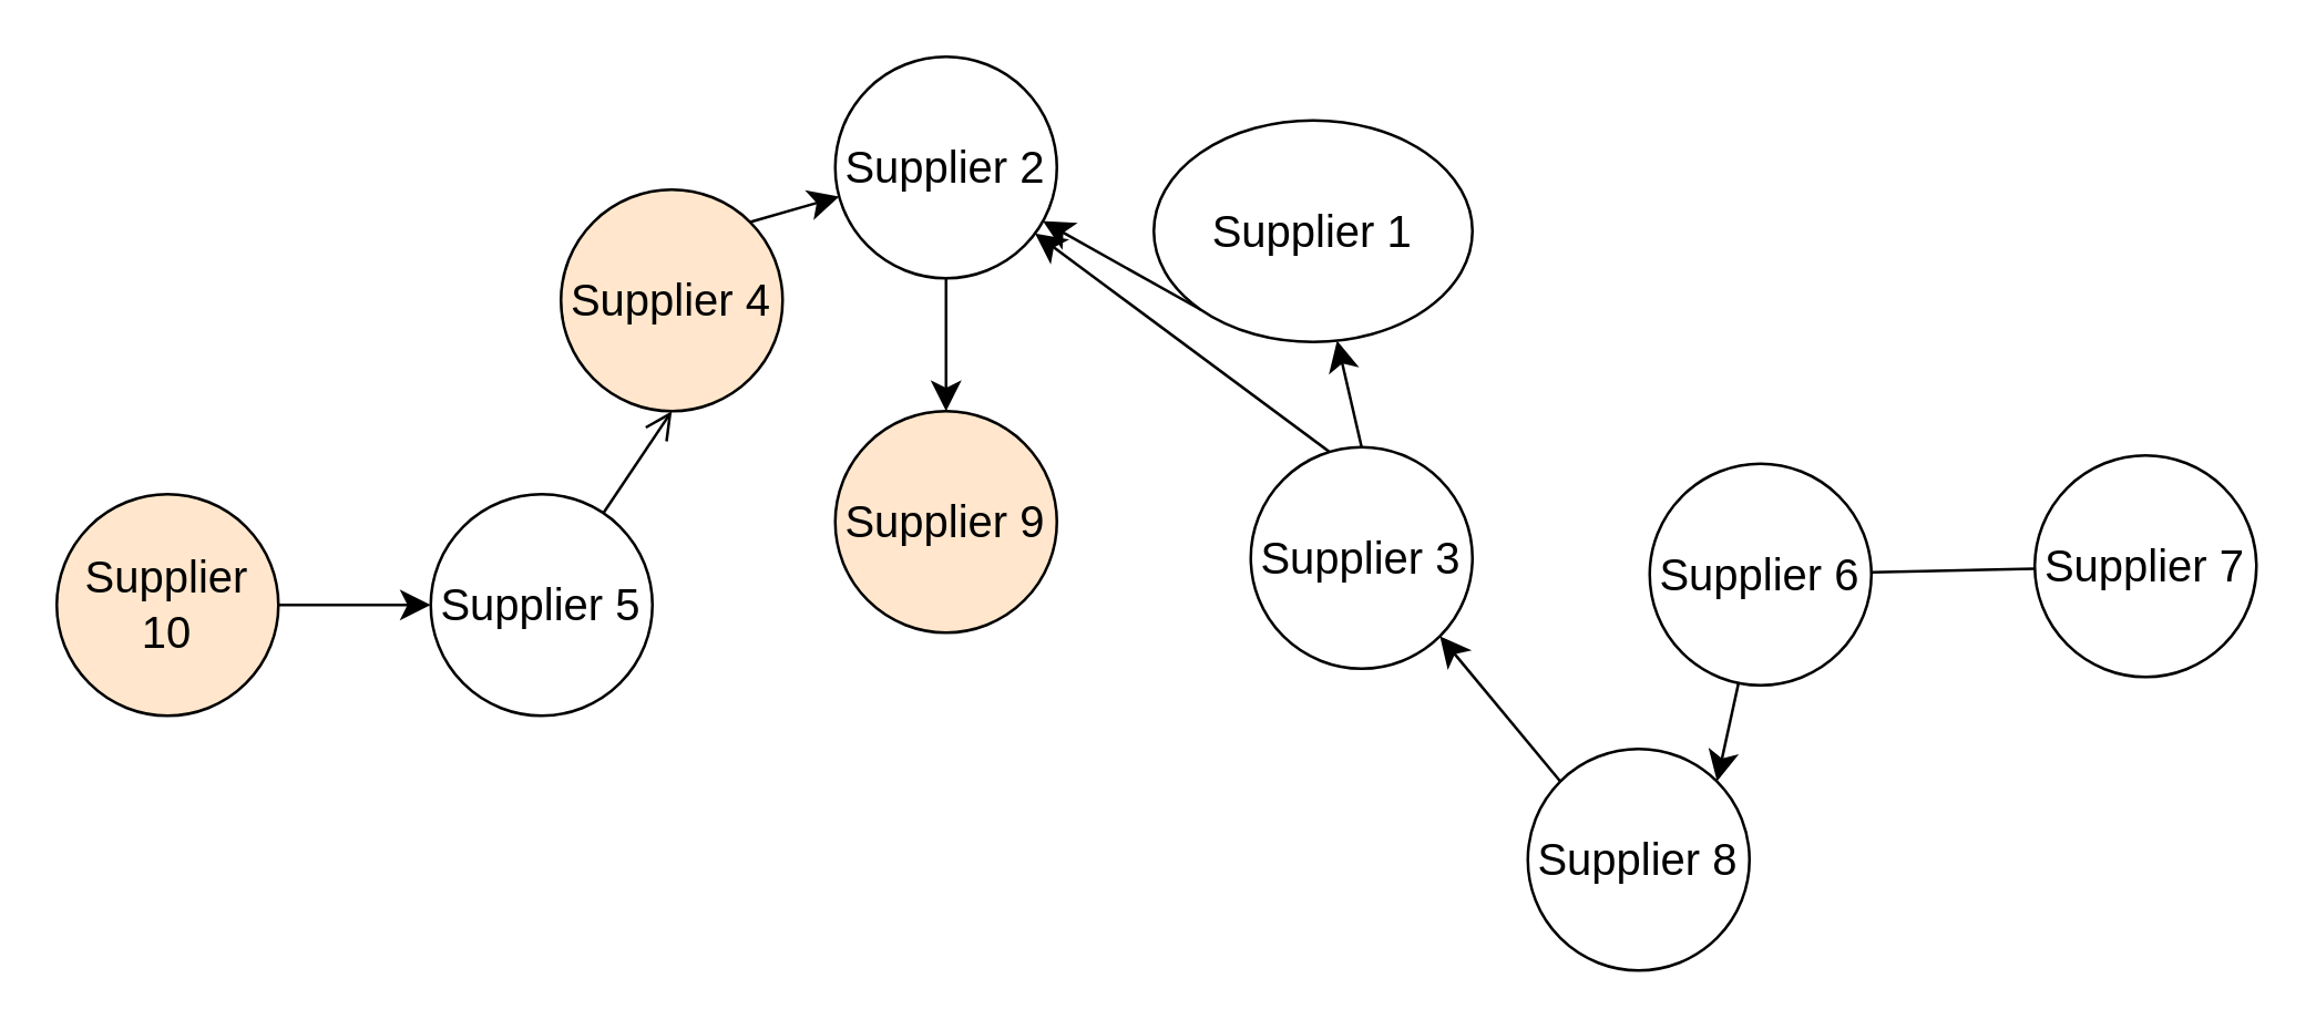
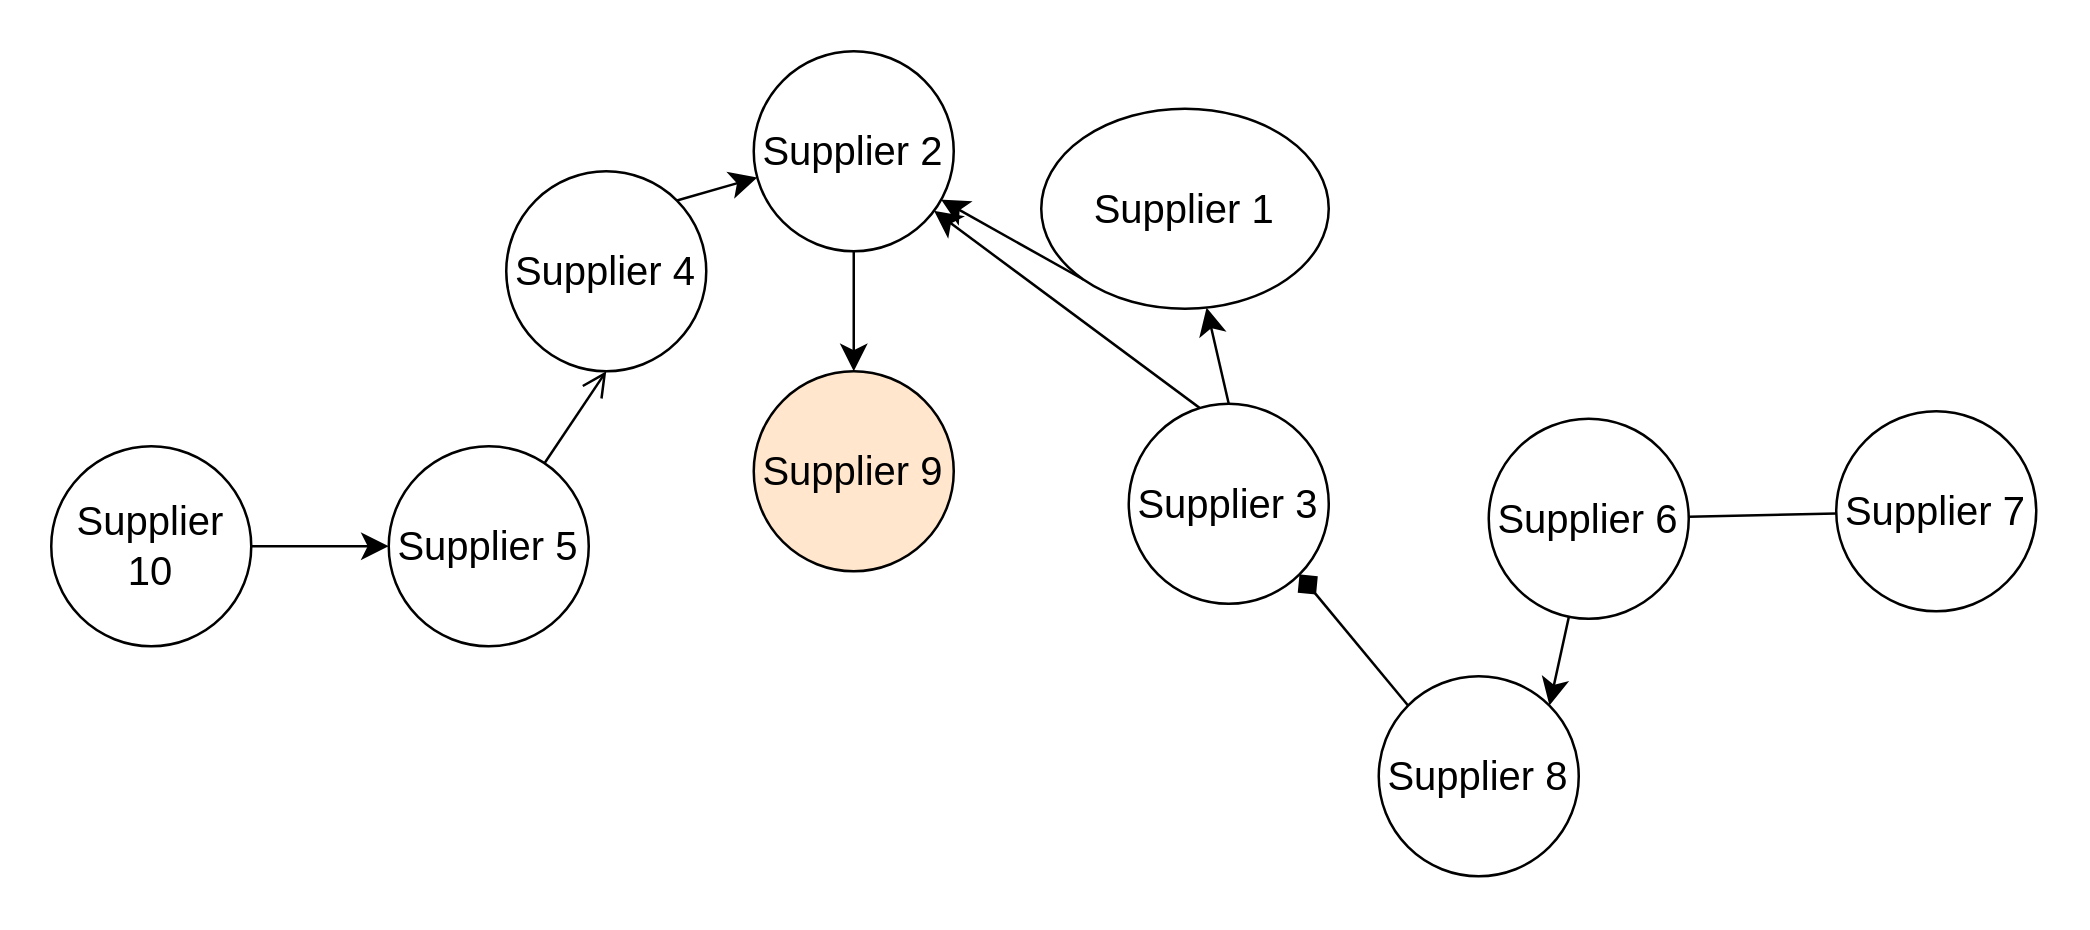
- <mxCell id="10" value="&lt;font style=&quot;font-size: 16px;&quot;&gt;Supplier 4&lt;/font&gt;" style="ellipse;whiteSpace=wrap;html=1;aspect=fixed;fillColor=#ffe6cc;" vertex="1" parent="1"><mxGeometry x="202" y="68" width="80" height="80" as="geometry" /></mxCell>
+ <mxCell id="10" value="&lt;font style=&quot;font-size: 16px;&quot;&gt;Supplier 4&lt;/font&gt;" style="ellipse;whiteSpace=wrap;html=1;aspect=fixed;" vertex="1" parent="1"><mxGeometry x="202" y="68" width="80" height="80" as="geometry" /></mxCell>
- <mxCell id="21" value="&lt;font style=&quot;font-size: 16px;&quot;&gt;Supplier 10&lt;/font&gt;" style="ellipse;whiteSpace=wrap;html=1;aspect=fixed;fillColor=#ffe6cc;" vertex="1" parent="1"><mxGeometry x="20" y="178" width="80" height="80" as="geometry" /></mxCell>
+ <mxCell id="21" value="&lt;font style=&quot;font-size: 16px;&quot;&gt;Supplier 10&lt;/font&gt;" style="ellipse;whiteSpace=wrap;html=1;aspect=fixed;" vertex="1" parent="1"><mxGeometry x="20" y="178" width="80" height="80" as="geometry" /></mxCell>
- <mxCell id="17" style="edgeStyle=none;curved=1;rounded=0;orthogonalLoop=1;jettySize=auto;html=1;exitX=0;exitY=0;exitDx=0;exitDy=0;entryX=1;entryY=1;entryDx=0;entryDy=0;fontSize=12;startSize=8;endSize=8;" edge="1" parent="1" source="18" target="8"><mxGeometry relative="1" as="geometry" /></mxCell>
+ <mxCell id="17" style="edgeStyle=none;curved=1;rounded=0;orthogonalLoop=1;jettySize=auto;html=1;exitX=0;exitY=0;exitDx=0;exitDy=0;entryX=1;entryY=1;entryDx=0;entryDy=0;fontSize=12;startSize=8;endSize=8;endArrow=diamond;" edge="1" parent="1" source="18" target="8"><mxGeometry relative="1" as="geometry" /></mxCell>
